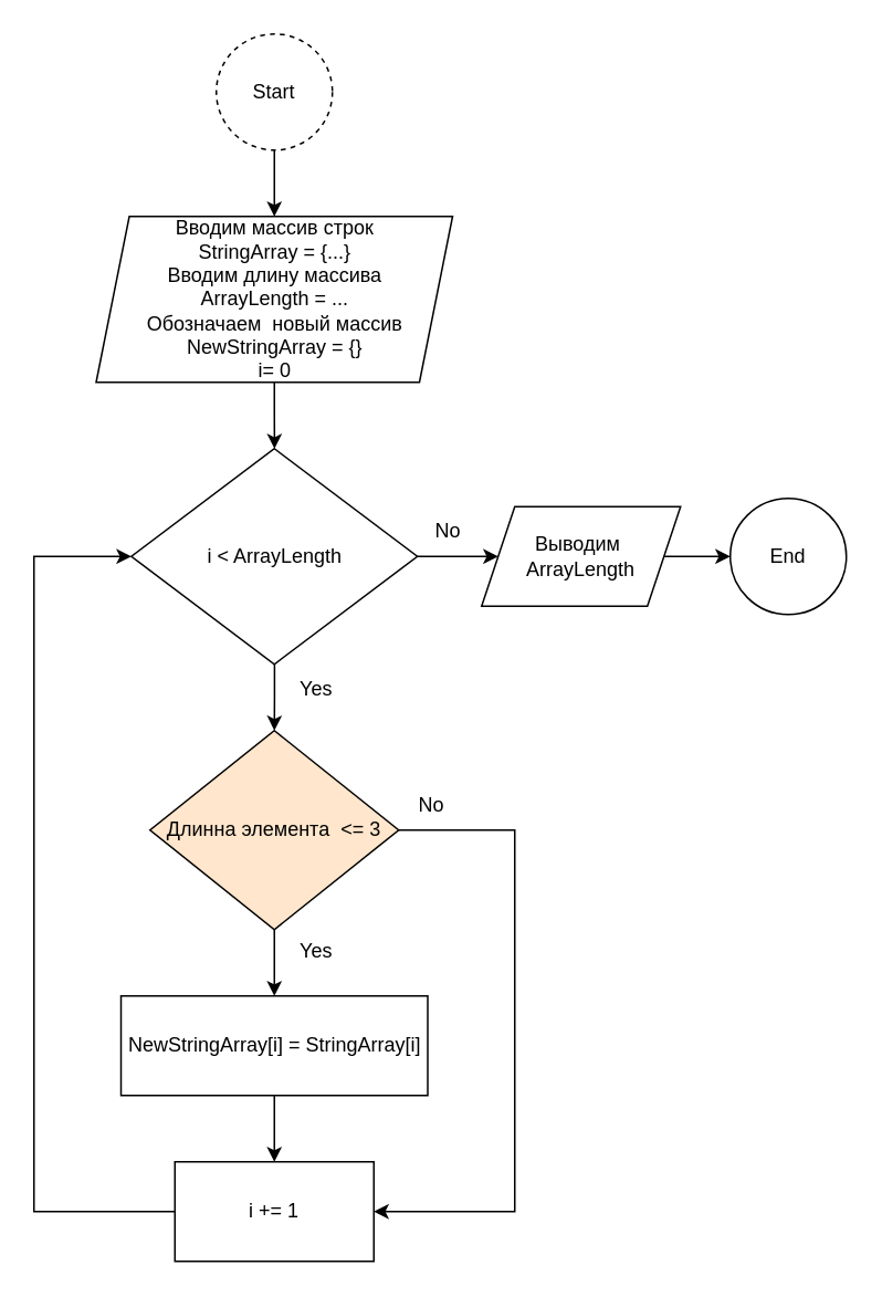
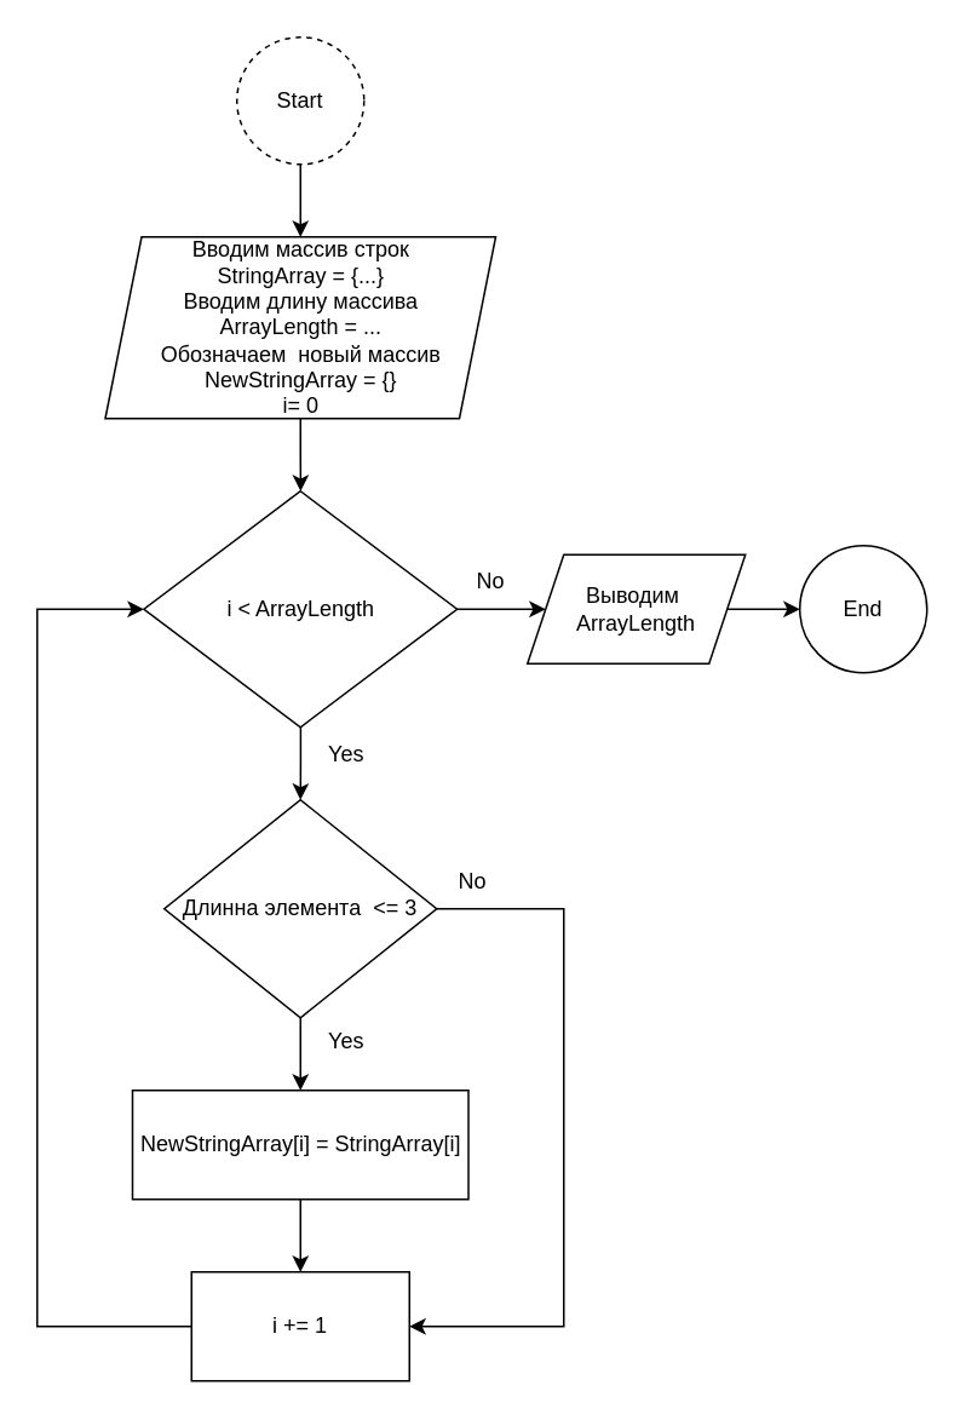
- <mxCell id="15" value="Длинна элемента&amp;nbsp; &amp;lt;= 3" style="rhombus;whiteSpace=wrap;html=1;fillColor=#ffe6cc;" vertex="1" parent="1"><mxGeometry x="90" y="440" width="150" height="120" as="geometry" /></mxCell>
+ <mxCell id="15" value="Длинна элемента&amp;nbsp; &amp;lt;= 3" style="rhombus;whiteSpace=wrap;html=1;" vertex="1" parent="1"><mxGeometry x="90" y="440" width="150" height="120" as="geometry" /></mxCell>
